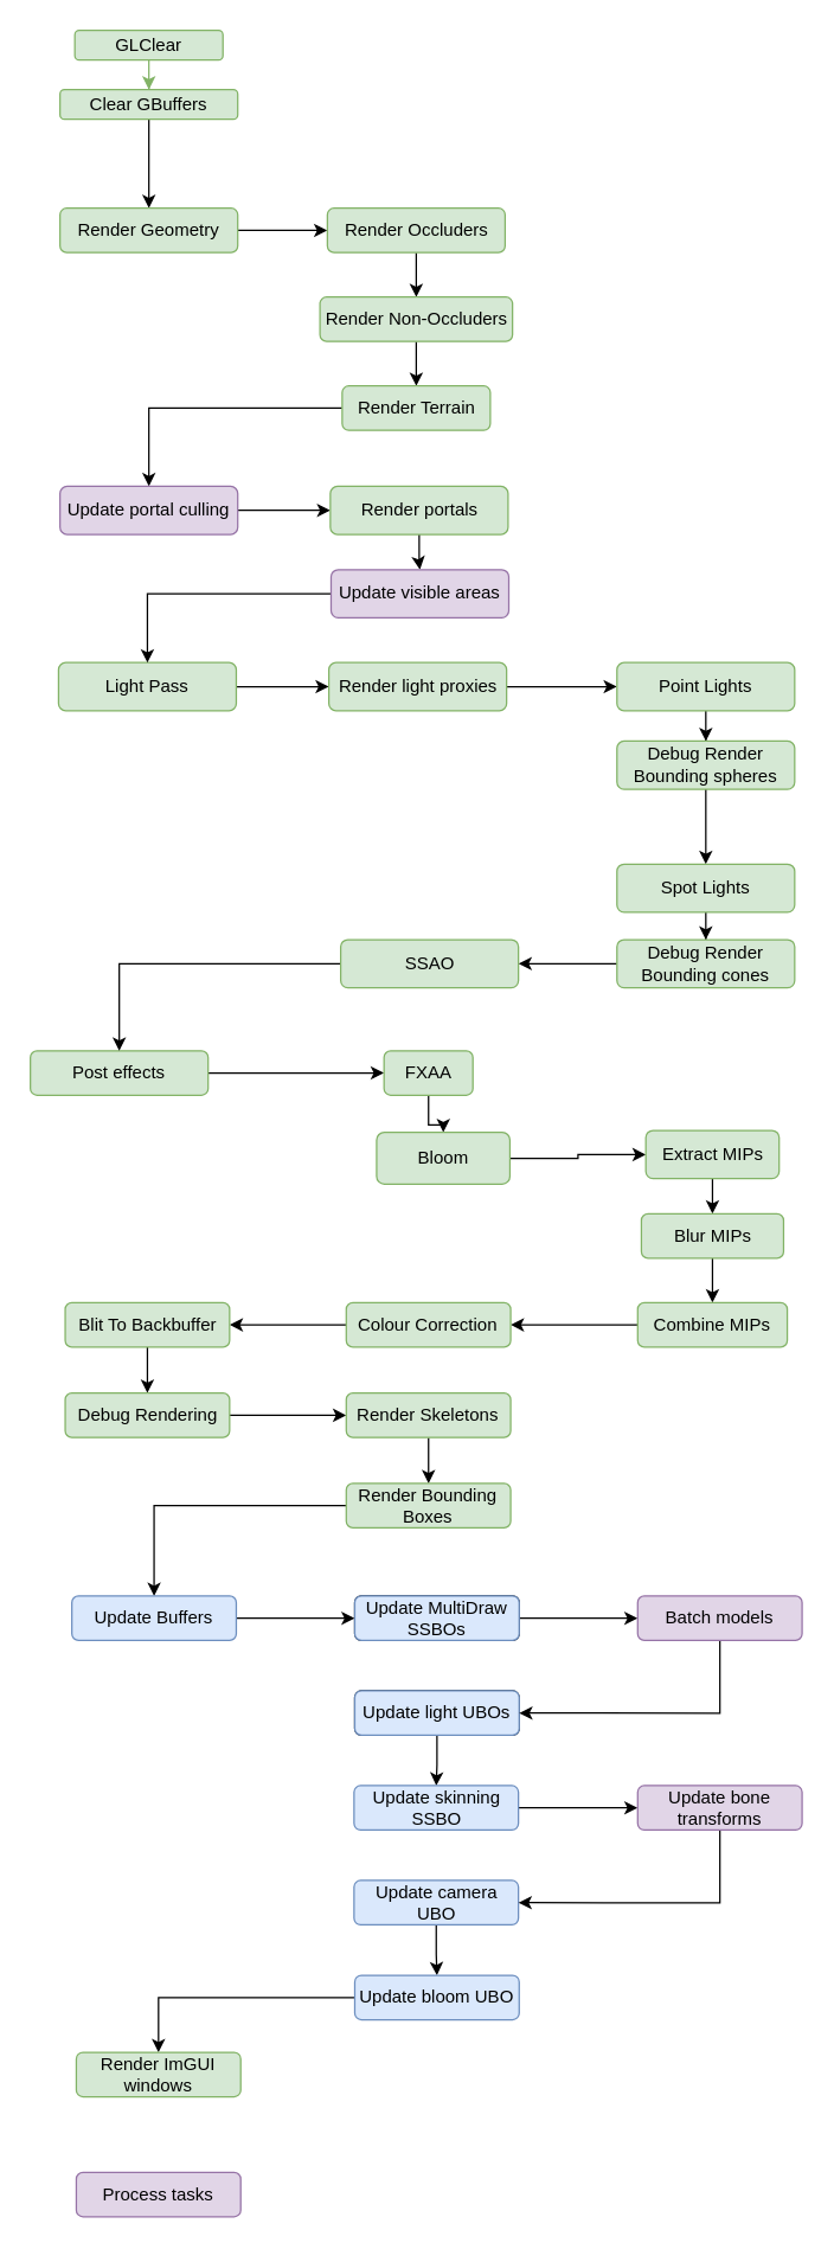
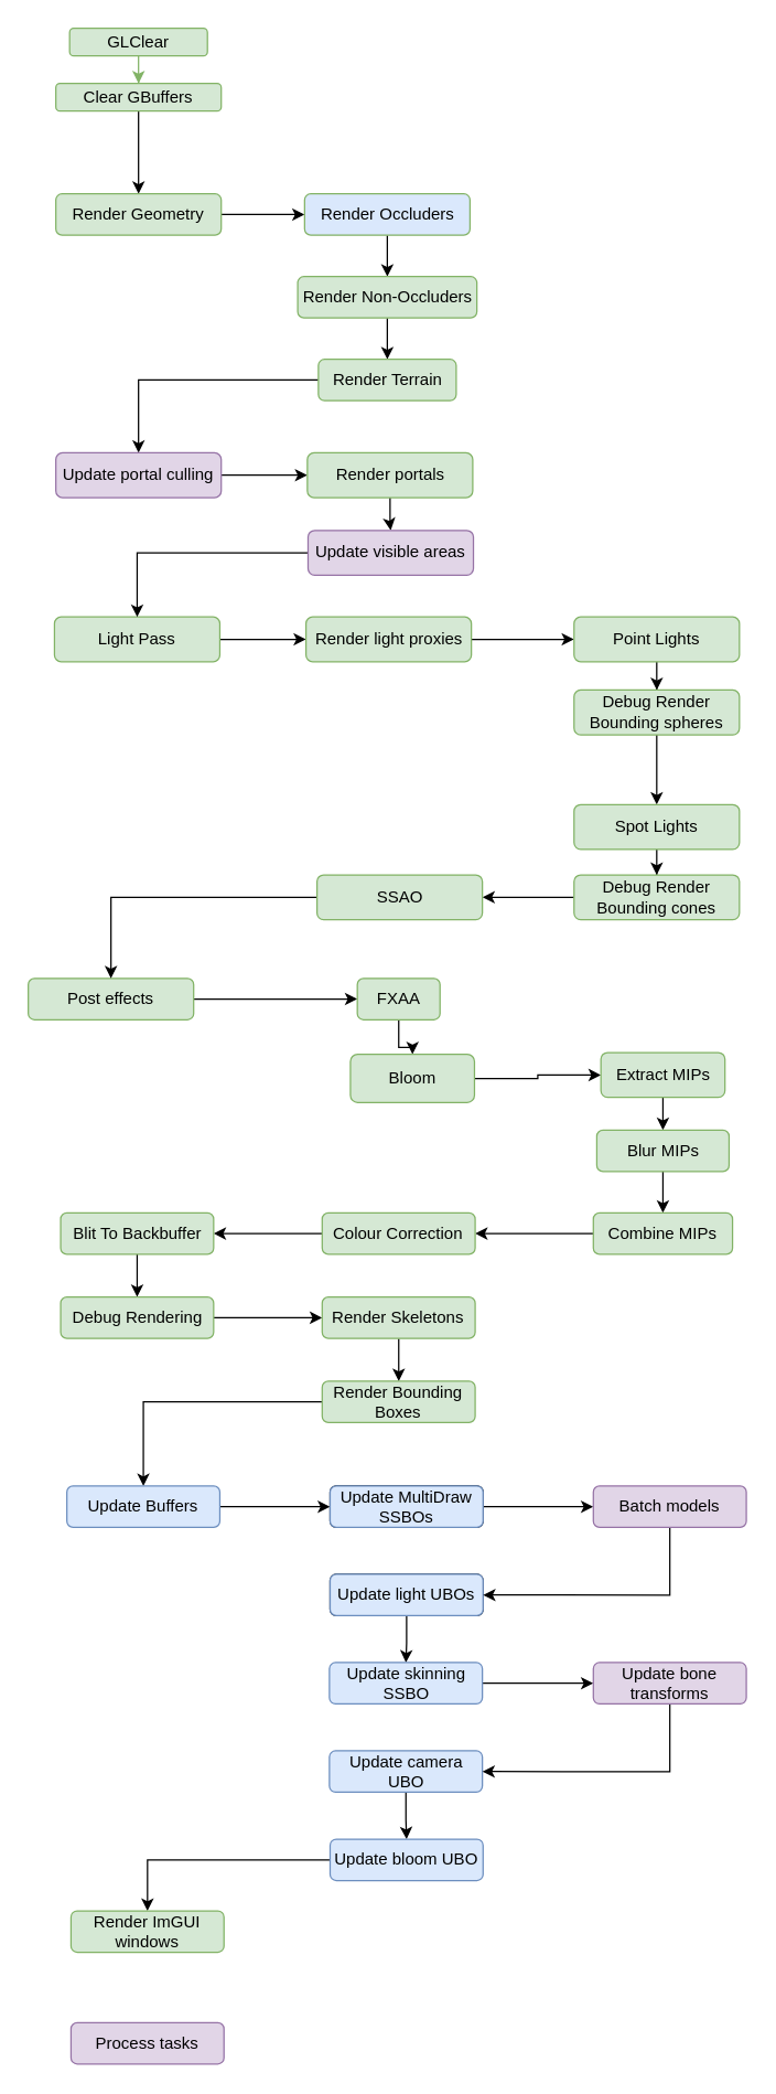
- <mxCell id="9" value="Render Occluders" style="whiteSpace=wrap;html=1;rounded=1;fillColor=#d5e8d4;strokeColor=#82b366;" vertex="1" parent="1"><mxGeometry x="220.5" y="140" width="120" height="30" as="geometry" /></mxCell>
+ <mxCell id="9" value="Render Occluders" style="whiteSpace=wrap;html=1;rounded=1;fillColor=#dae8fc;strokeColor=#82b366;" vertex="1" parent="1"><mxGeometry x="220.5" y="140" width="120" height="30" as="geometry" /></mxCell>
